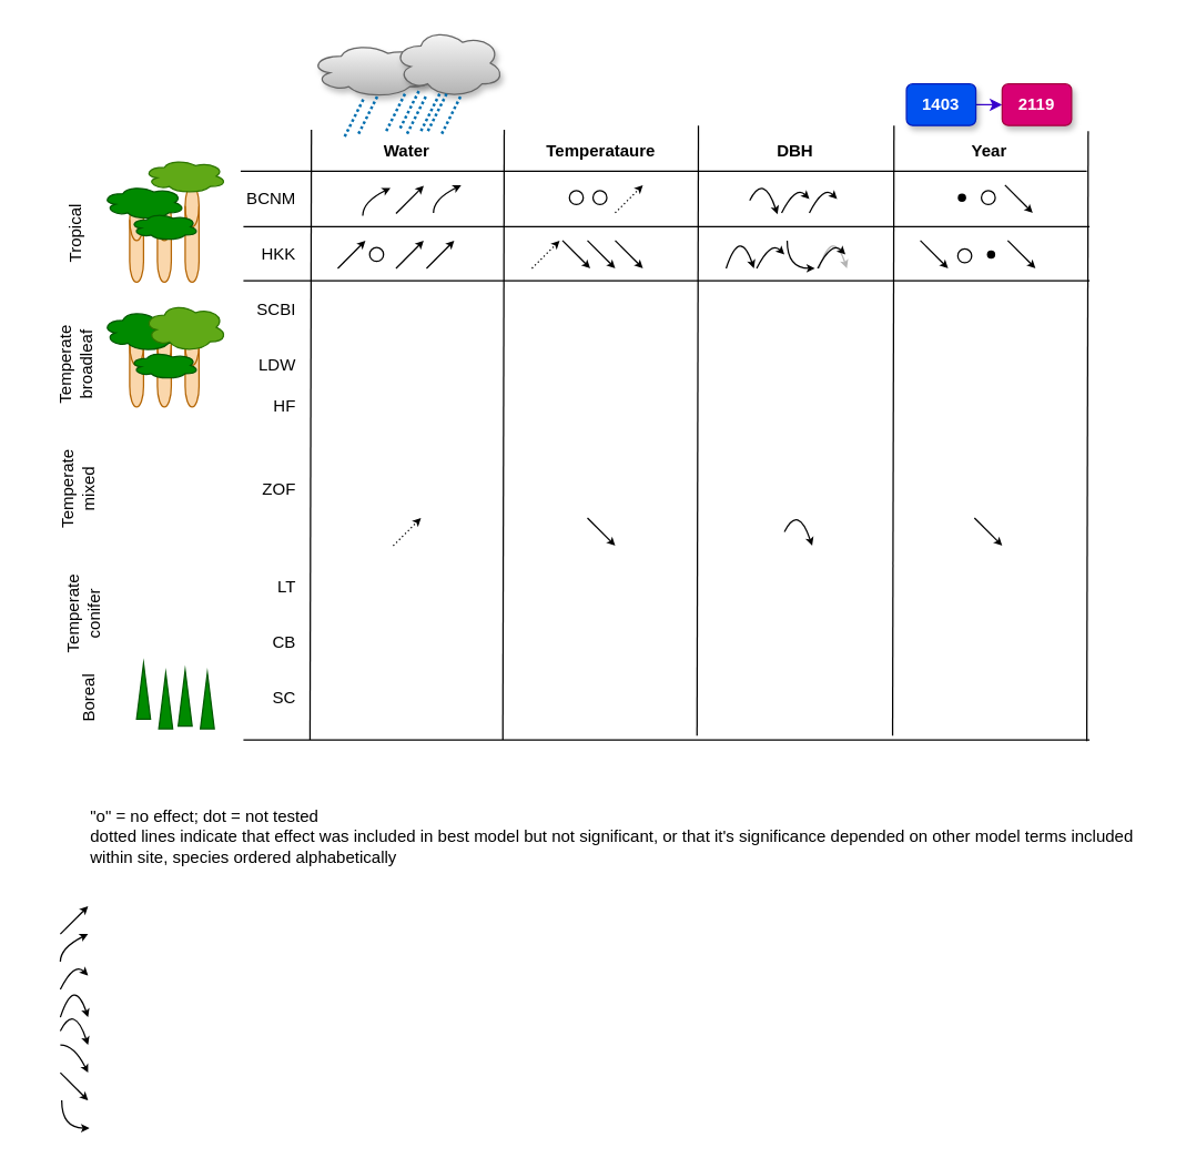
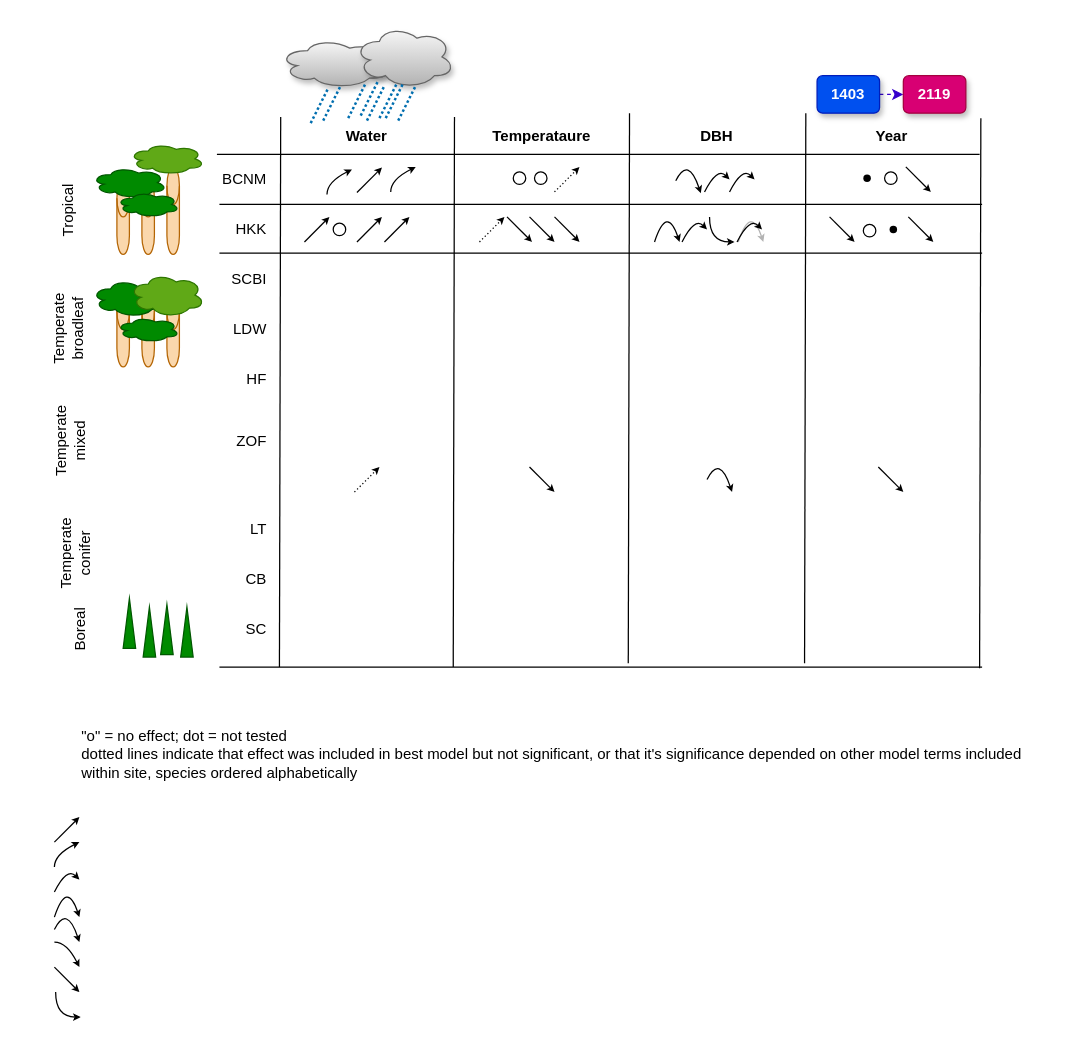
- <mxCell id="37" style="rounded=0;orthogonalLoop=1;jettySize=auto;html=1;exitX=1;exitY=0.5;exitDx=0;exitDy=0;entryX=0;entryY=0.5;entryDx=0;entryDy=0;fillColor=#6a00ff;strokeColor=#3700CC;" edge="1" parent="1" source="38" target="39"><mxGeometry relative="1" as="geometry" /></mxCell>
+ <mxCell id="37" style="rounded=0;orthogonalLoop=1;jettySize=auto;html=1;exitX=1;exitY=0.5;exitDx=0;exitDy=0;entryX=0;entryY=0.5;entryDx=0;entryDy=0;fillColor=#6a00ff;strokeColor=#3700CC;dashed=1;" edge="1" parent="1" source="38" target="39"><mxGeometry relative="1" as="geometry" /></mxCell>
- <mxCell id="11" value="HF" style="text;html=1;strokeColor=none;fillColor=none;align=right;verticalAlign=middle;whiteSpace=wrap;rounded=0;" vertex="1" parent="1"><mxGeometry x="175" y="283" width="40" height="20" as="geometry" /></mxCell>
+ <mxCell id="11" value="HF" style="text;html=1;strokeColor=none;fillColor=none;align=right;verticalAlign=middle;whiteSpace=wrap;rounded=0;" vertex="1" parent="1"><mxGeometry x="175" y="293" width="40" height="20" as="geometry" /></mxCell>
